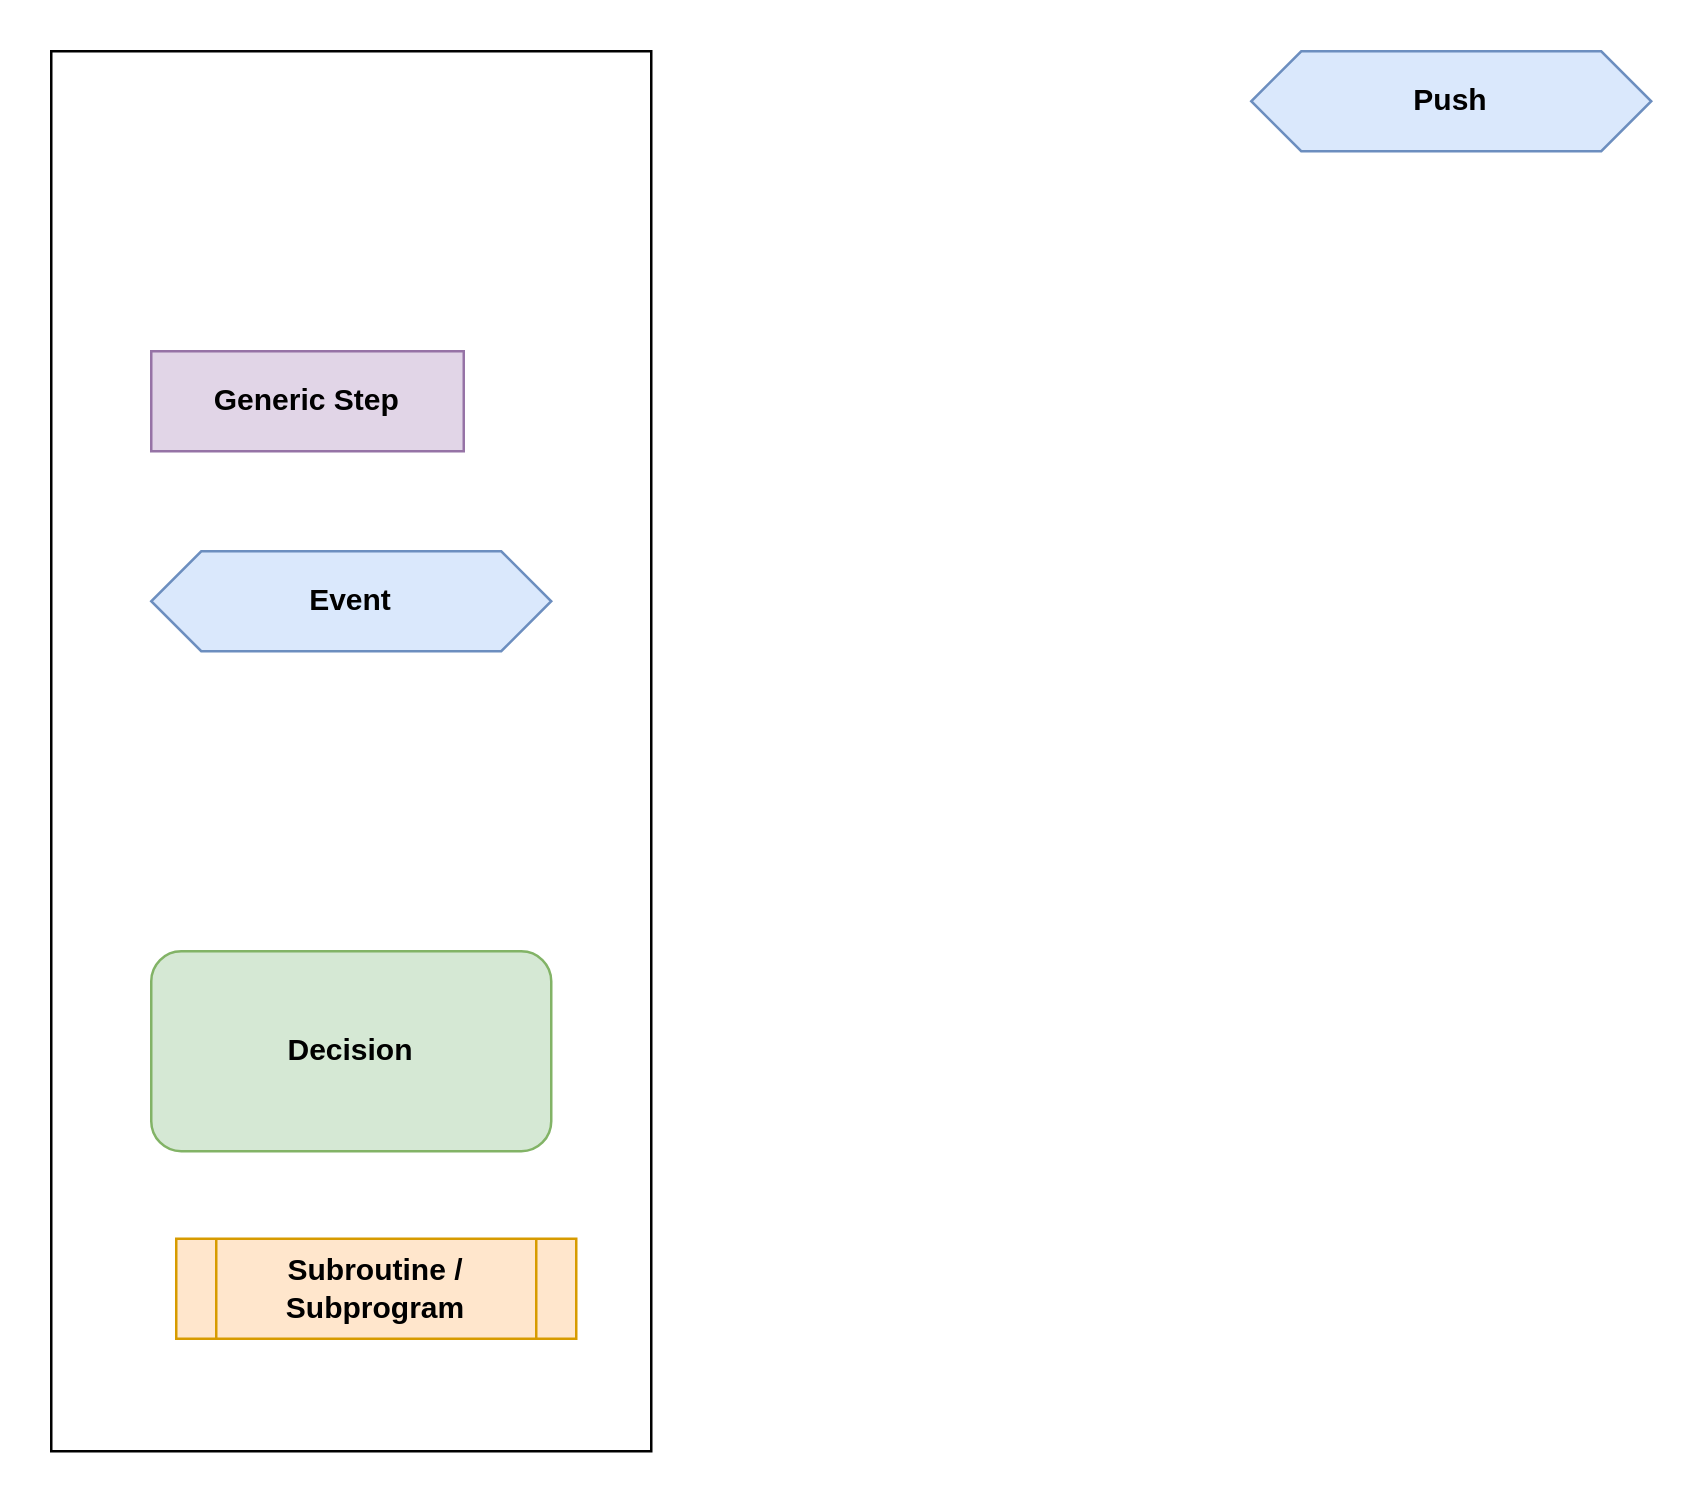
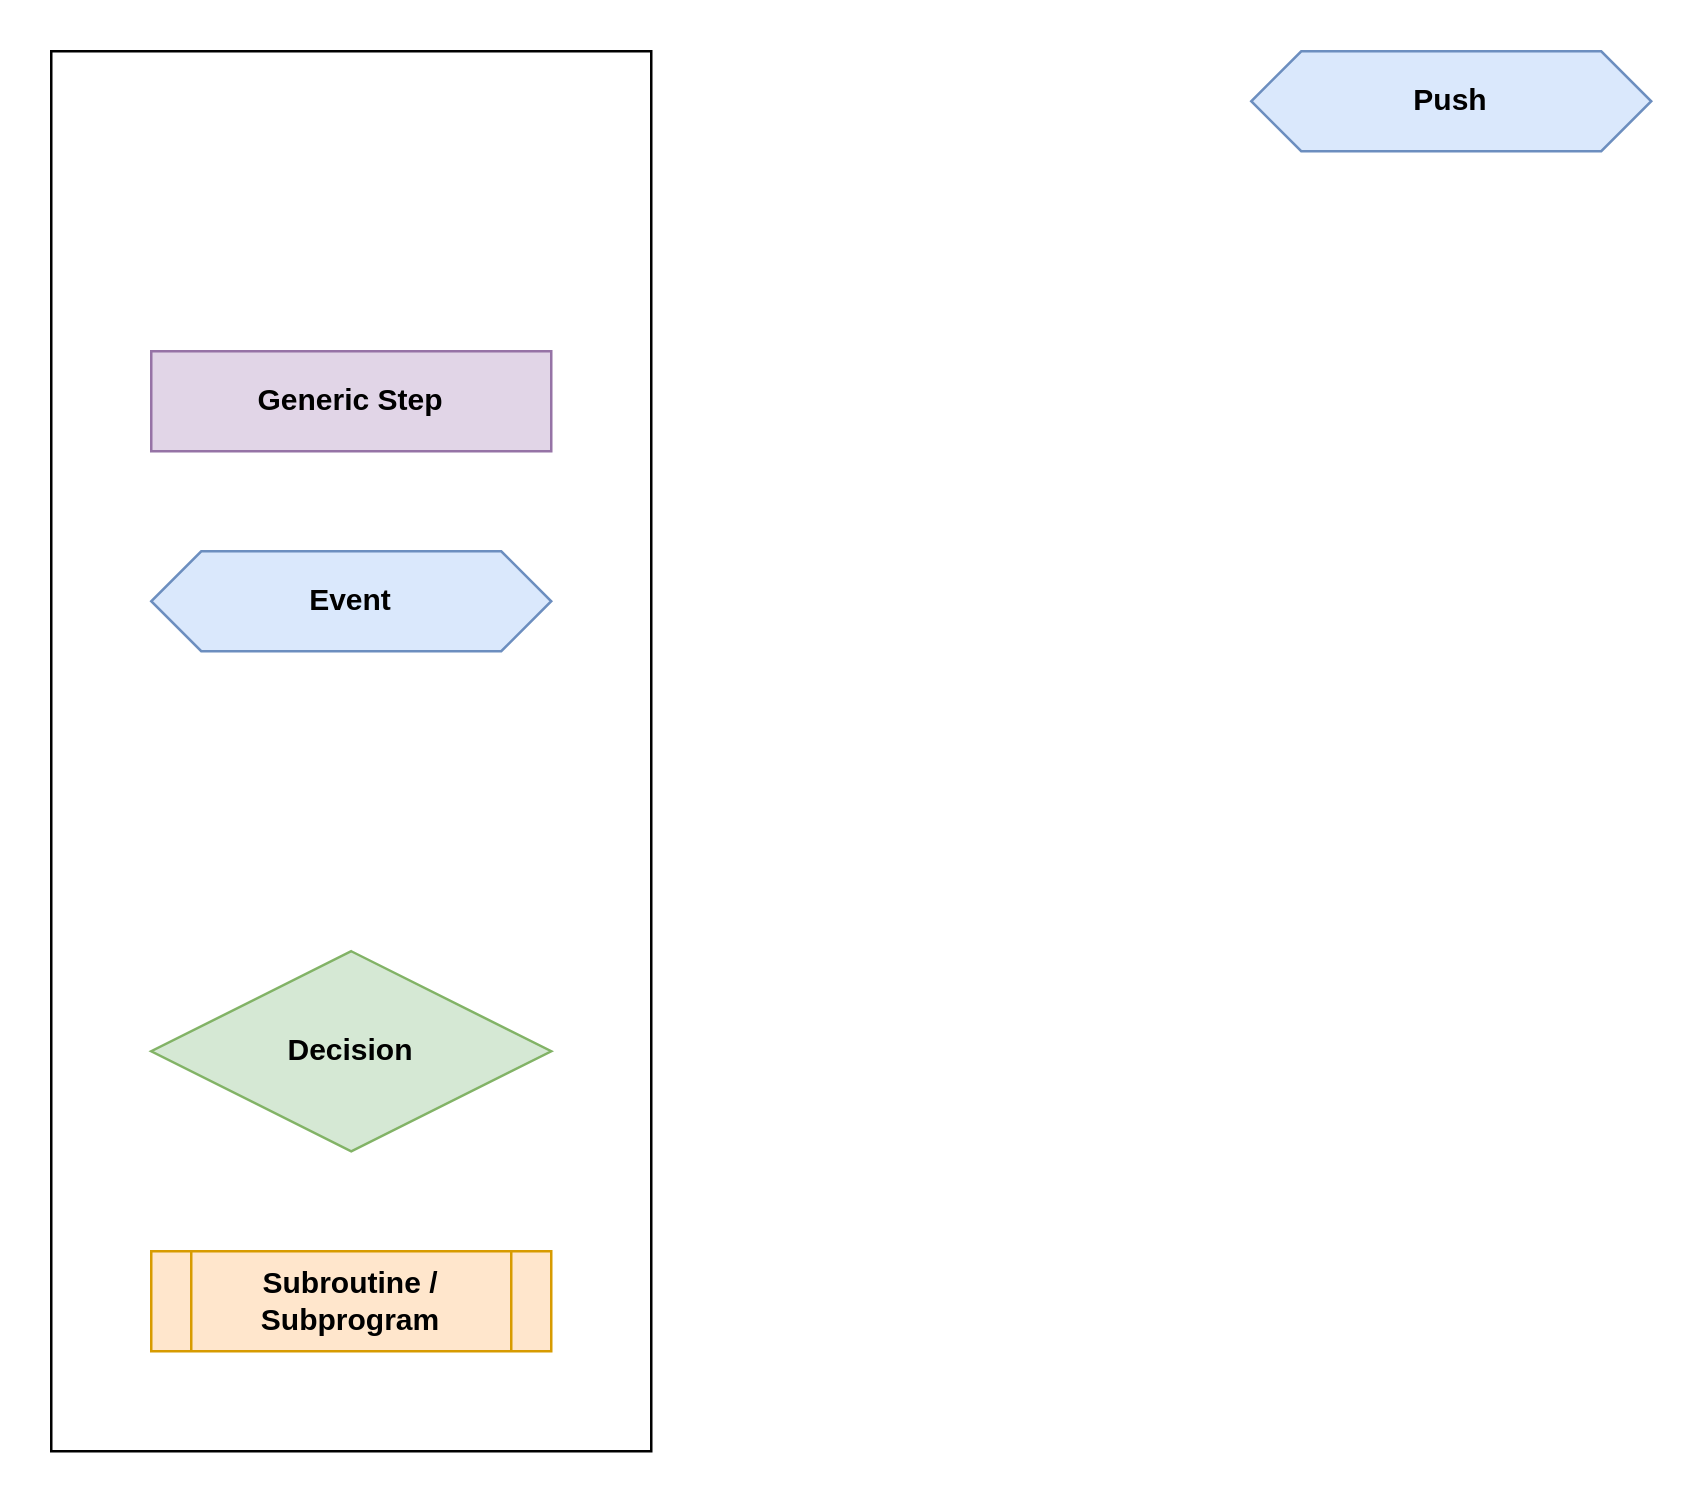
- <mxCell id="3" value="&lt;b&gt;Generic Step&lt;/b&gt;" style="rounded=0;whiteSpace=wrap;html=1;fillColor=#e1d5e7;strokeColor=#9673a6;fontColor=#000000;" vertex="1" parent="1"><mxGeometry x="60" y="140" width="125" height="40" as="geometry" /></mxCell>
+ <mxCell id="3" value="&lt;b&gt;Generic Step&lt;/b&gt;" style="rounded=0;whiteSpace=wrap;html=1;fillColor=#e1d5e7;strokeColor=#9673a6;fontColor=#000000;" vertex="1" parent="1"><mxGeometry x="60" y="140" width="160" height="40" as="geometry" /></mxCell>
- <mxCell id="5" value="&lt;font color=&quot;#000000&quot;&gt;&lt;b&gt;Decision&lt;/b&gt;&lt;/font&gt;" style="whiteSpace=wrap;html=1;fillColor=#d5e8d4;strokeColor=#82b366;rounded=1;" vertex="1" parent="1"><mxGeometry x="60" y="380" width="160" height="80" as="geometry" /></mxCell>
+ <mxCell id="5" value="&lt;font color=&quot;#000000&quot;&gt;&lt;b&gt;Decision&lt;/b&gt;&lt;/font&gt;" style="rhombus;whiteSpace=wrap;html=1;fillColor=#d5e8d4;strokeColor=#82b366;" vertex="1" parent="1"><mxGeometry x="60" y="380" width="160" height="80" as="geometry" /></mxCell>
- <mxCell id="6" value="&lt;b&gt;&lt;font color=&quot;#000000&quot;&gt;Subroutine /&lt;br&gt;Subprogram&lt;/font&gt;&lt;/b&gt;" style="shape=process;whiteSpace=wrap;html=1;backgroundOutline=1;fillColor=#ffe6cc;strokeColor=#d79b00;" vertex="1" parent="1"><mxGeometry x="70" y="495" width="160" height="40" as="geometry" /></mxCell>
+ <mxCell id="6" value="&lt;b&gt;&lt;font color=&quot;#000000&quot;&gt;Subroutine /&lt;br&gt;Subprogram&lt;/font&gt;&lt;/b&gt;" style="shape=process;whiteSpace=wrap;html=1;backgroundOutline=1;fillColor=#ffe6cc;strokeColor=#d79b00;" vertex="1" parent="1"><mxGeometry x="60" y="500" width="160" height="40" as="geometry" /></mxCell>
